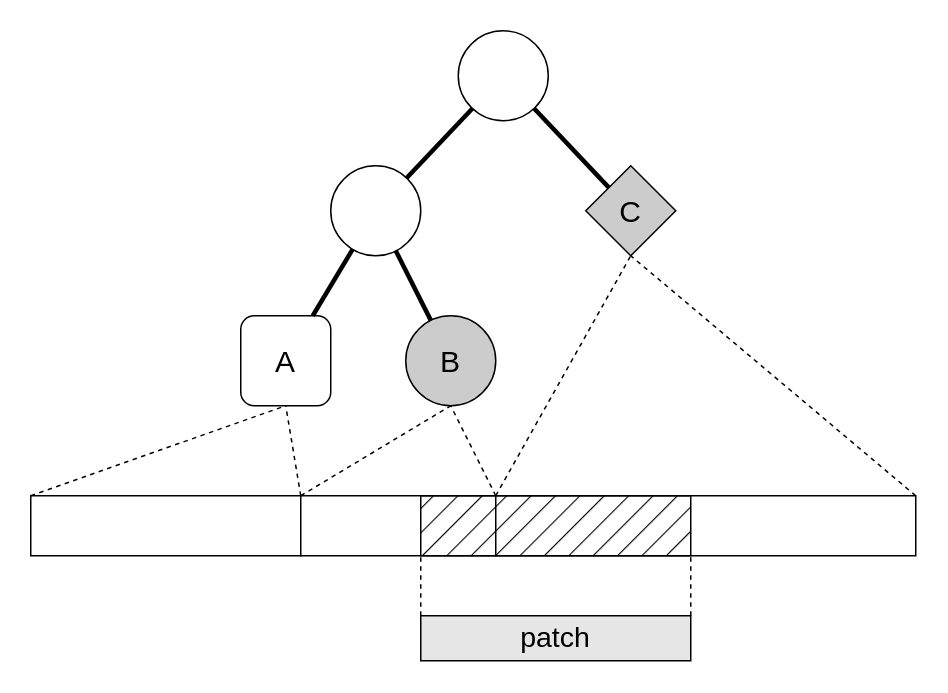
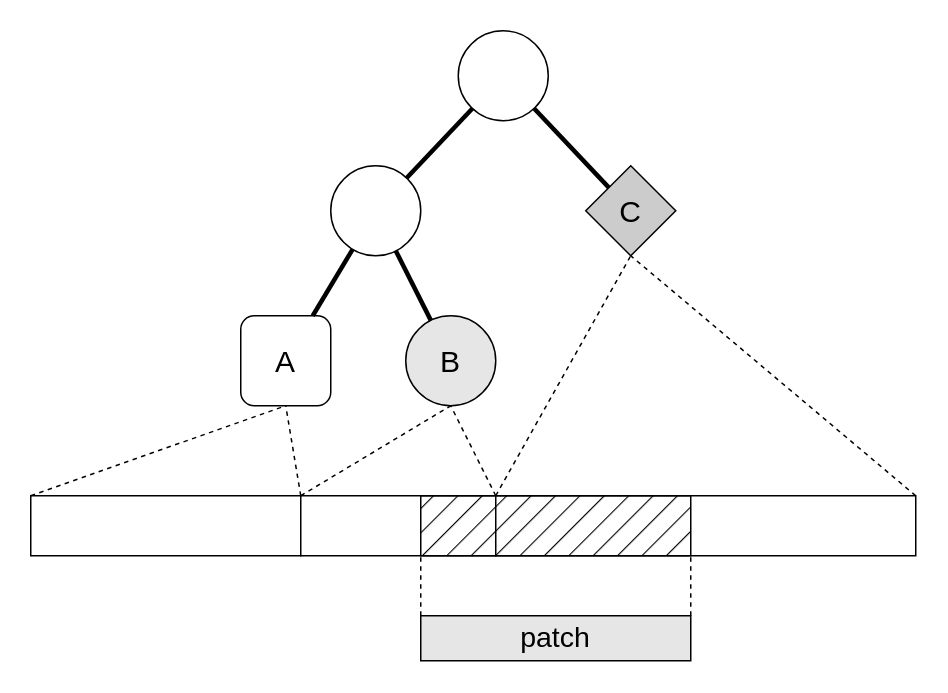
- <mxCell id="7" value="&lt;font style=&quot;font-size: 20px;&quot;&gt;B&lt;/font&gt;" style="ellipse;whiteSpace=wrap;html=1;aspect=fixed;fillColor=#CCCCCC;" parent="1" vertex="1"><mxGeometry x="270" y="210" width="60" height="60" as="geometry" /></mxCell>
+ <mxCell id="7" value="&lt;font style=&quot;font-size: 20px;&quot;&gt;B&lt;/font&gt;" style="ellipse;whiteSpace=wrap;html=1;aspect=fixed;fillColor=#e6e6e6;" parent="1" vertex="1"><mxGeometry x="270" y="210" width="60" height="60" as="geometry" /></mxCell>
